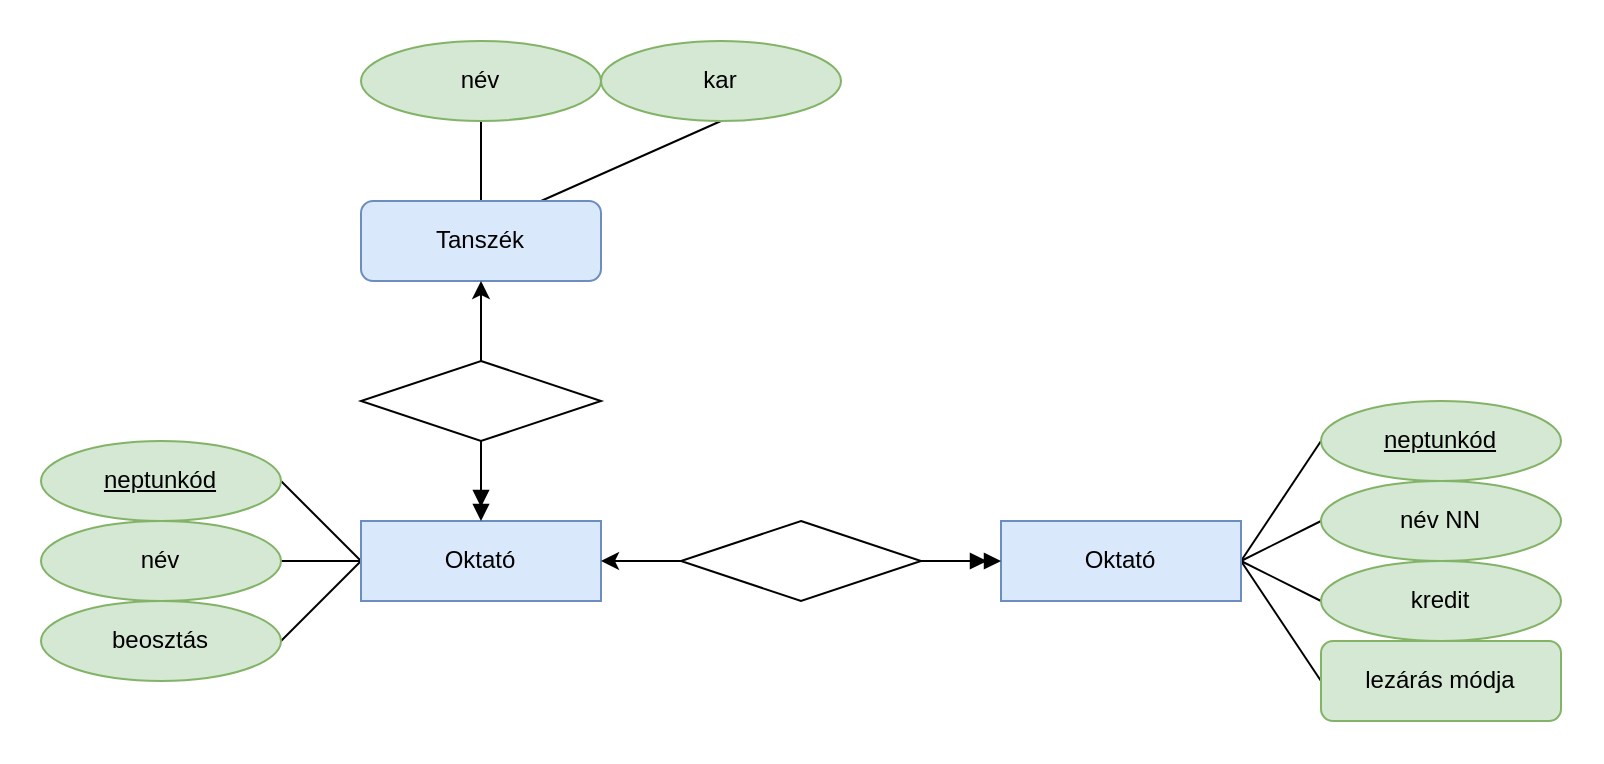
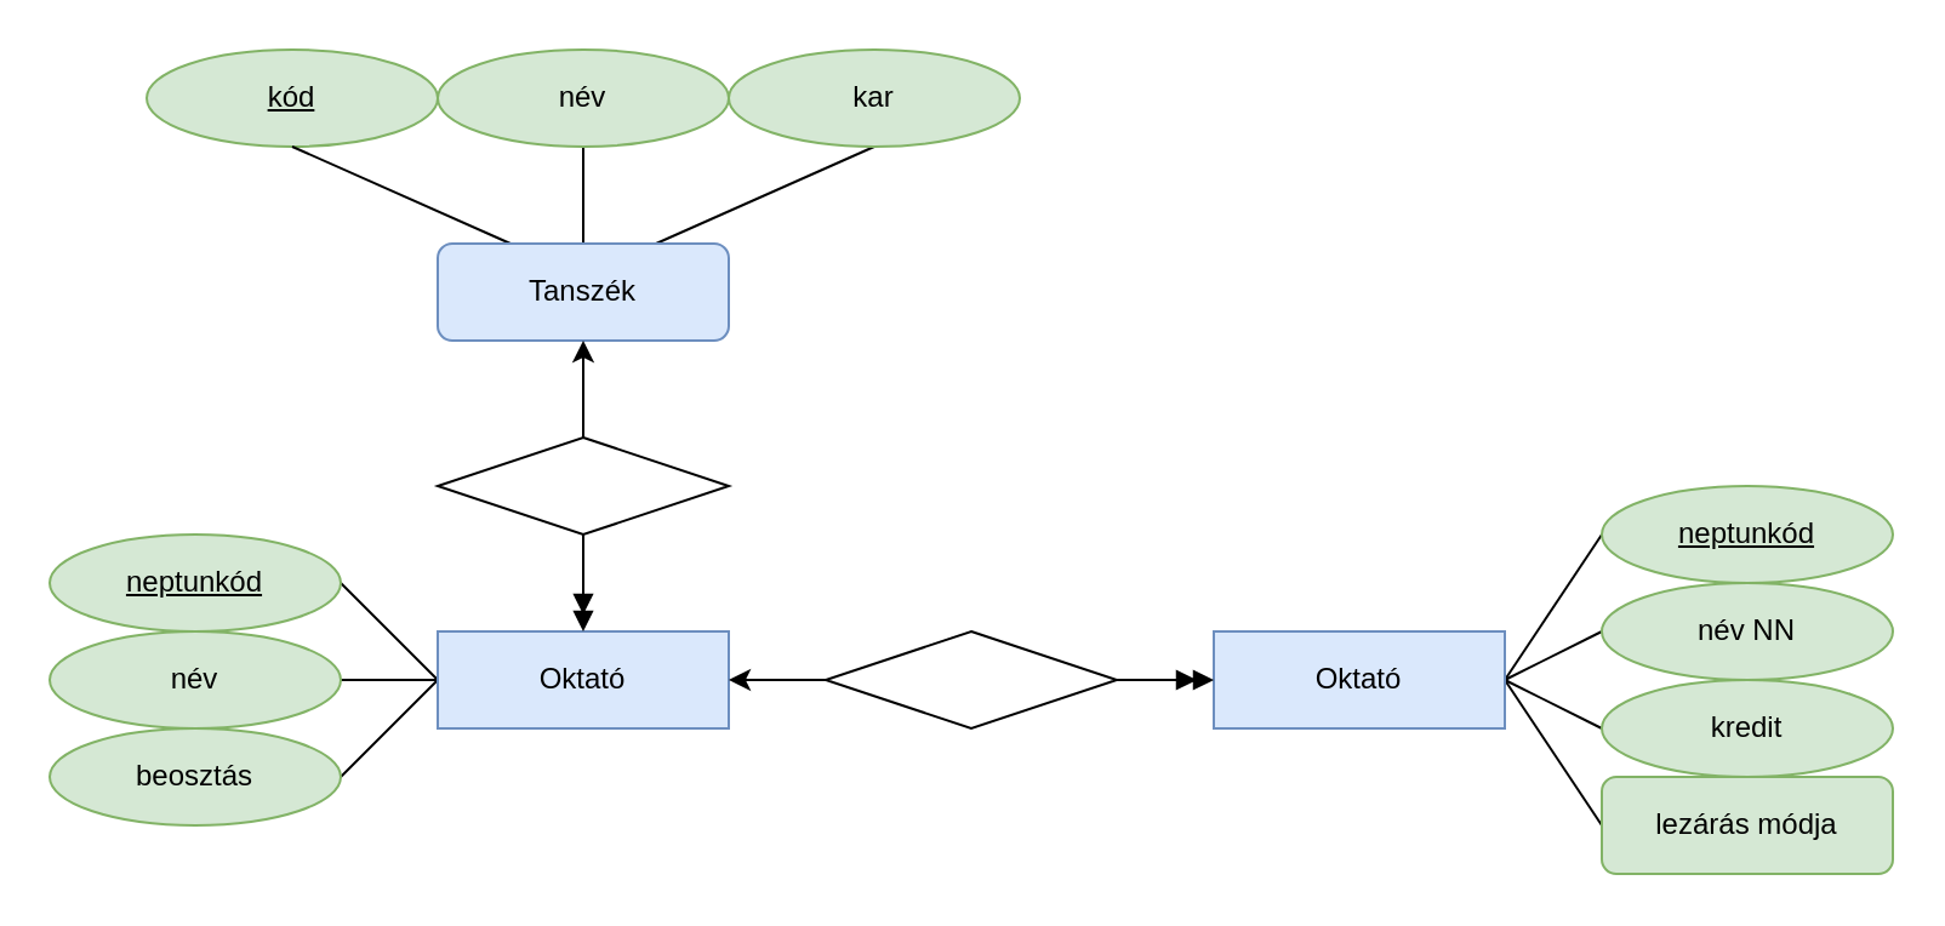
+ <mxCell id="2" value="&lt;u&gt;kód&lt;/u&gt;" style="ellipse;whiteSpace=wrap;html=1;fillColor=#d5e8d4;strokeColor=#82b366;" vertex="1" parent="1"><mxGeometry x="60" y="20" width="120" height="40" as="geometry" /></mxCell>
+ <mxCell id="3" style="edgeStyle=none;rounded=0;orthogonalLoop=1;jettySize=auto;html=1;exitX=0.25;exitY=0;exitDx=0;exitDy=0;entryX=0.5;entryY=1;entryDx=0;entryDy=0;endArrow=none;endFill=0;" edge="1" parent="1" source="6" target="2"><mxGeometry relative="1" as="geometry" /></mxCell>
